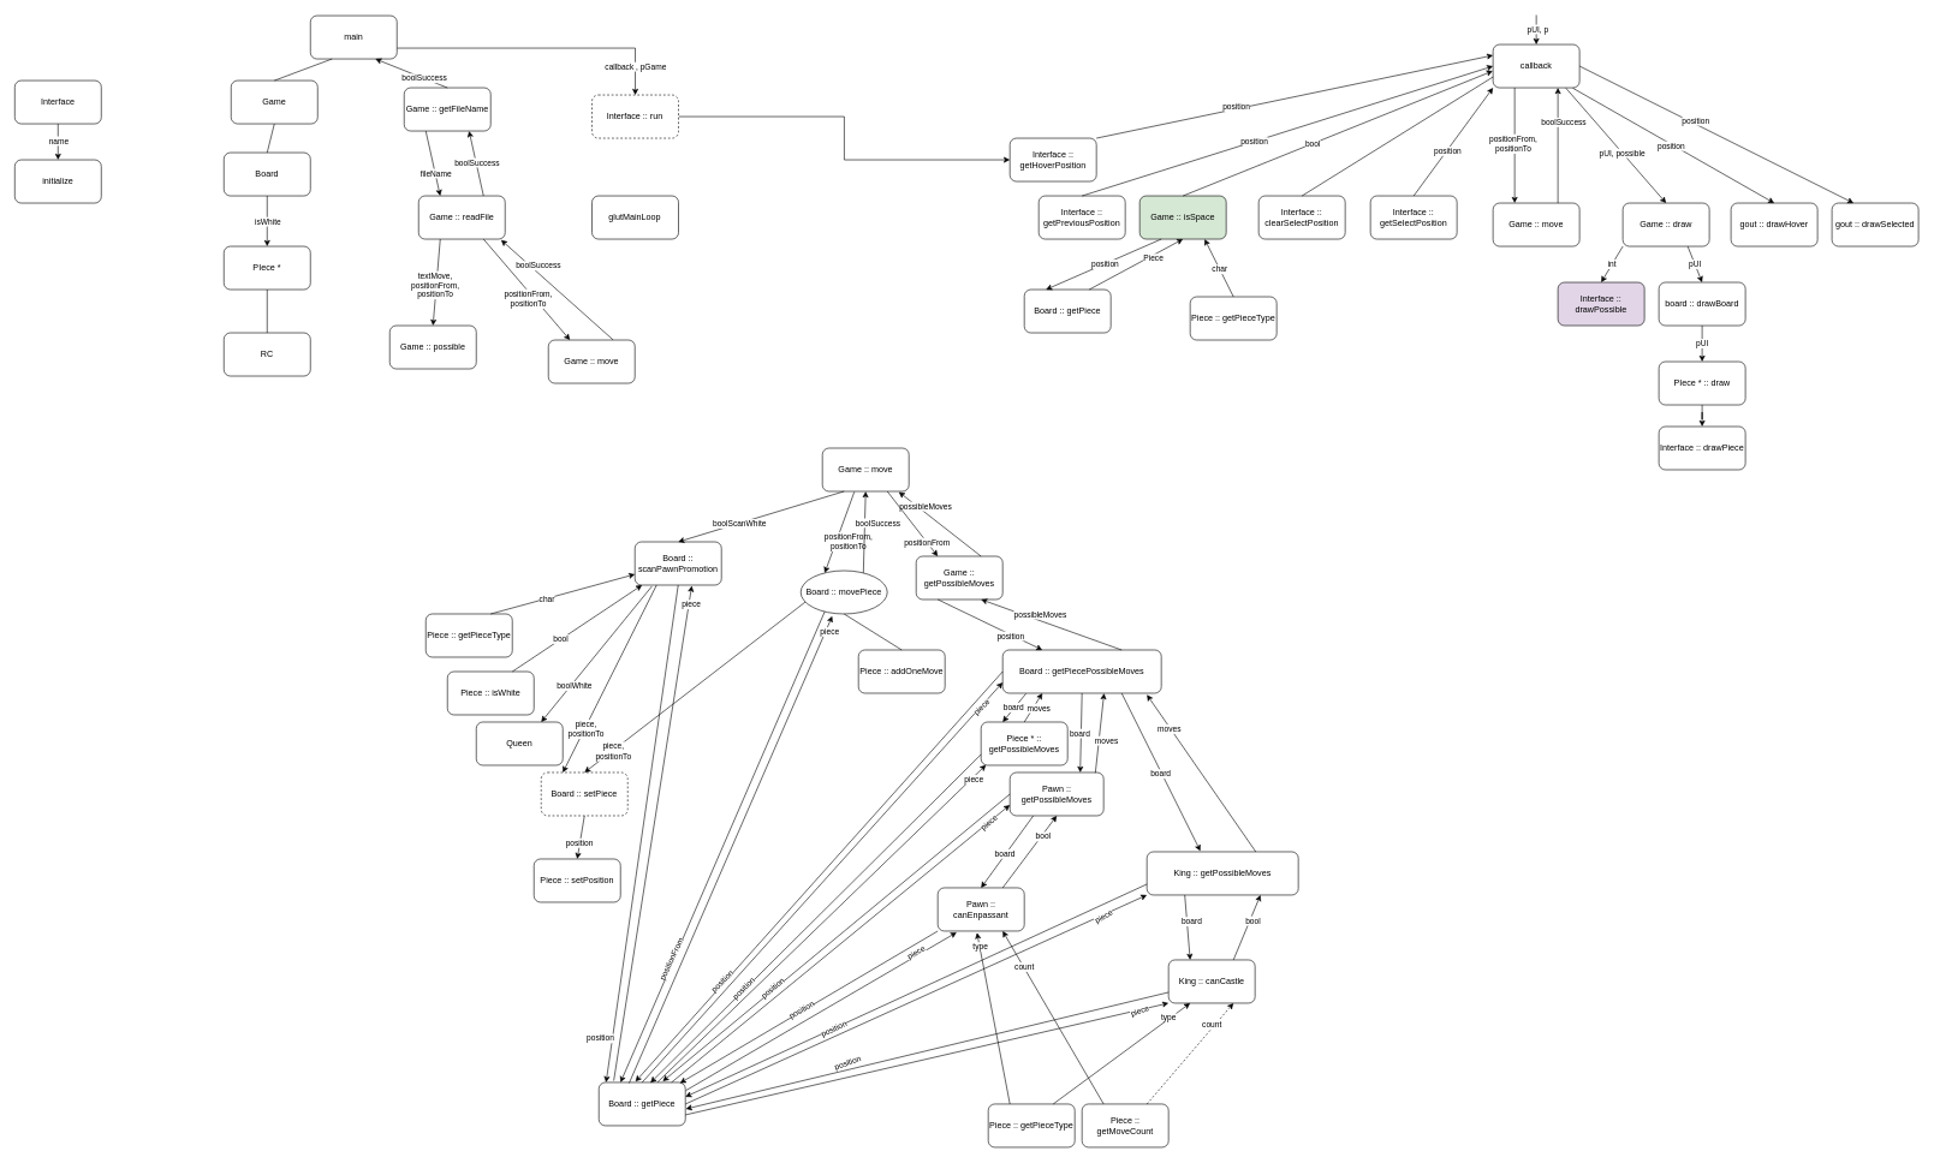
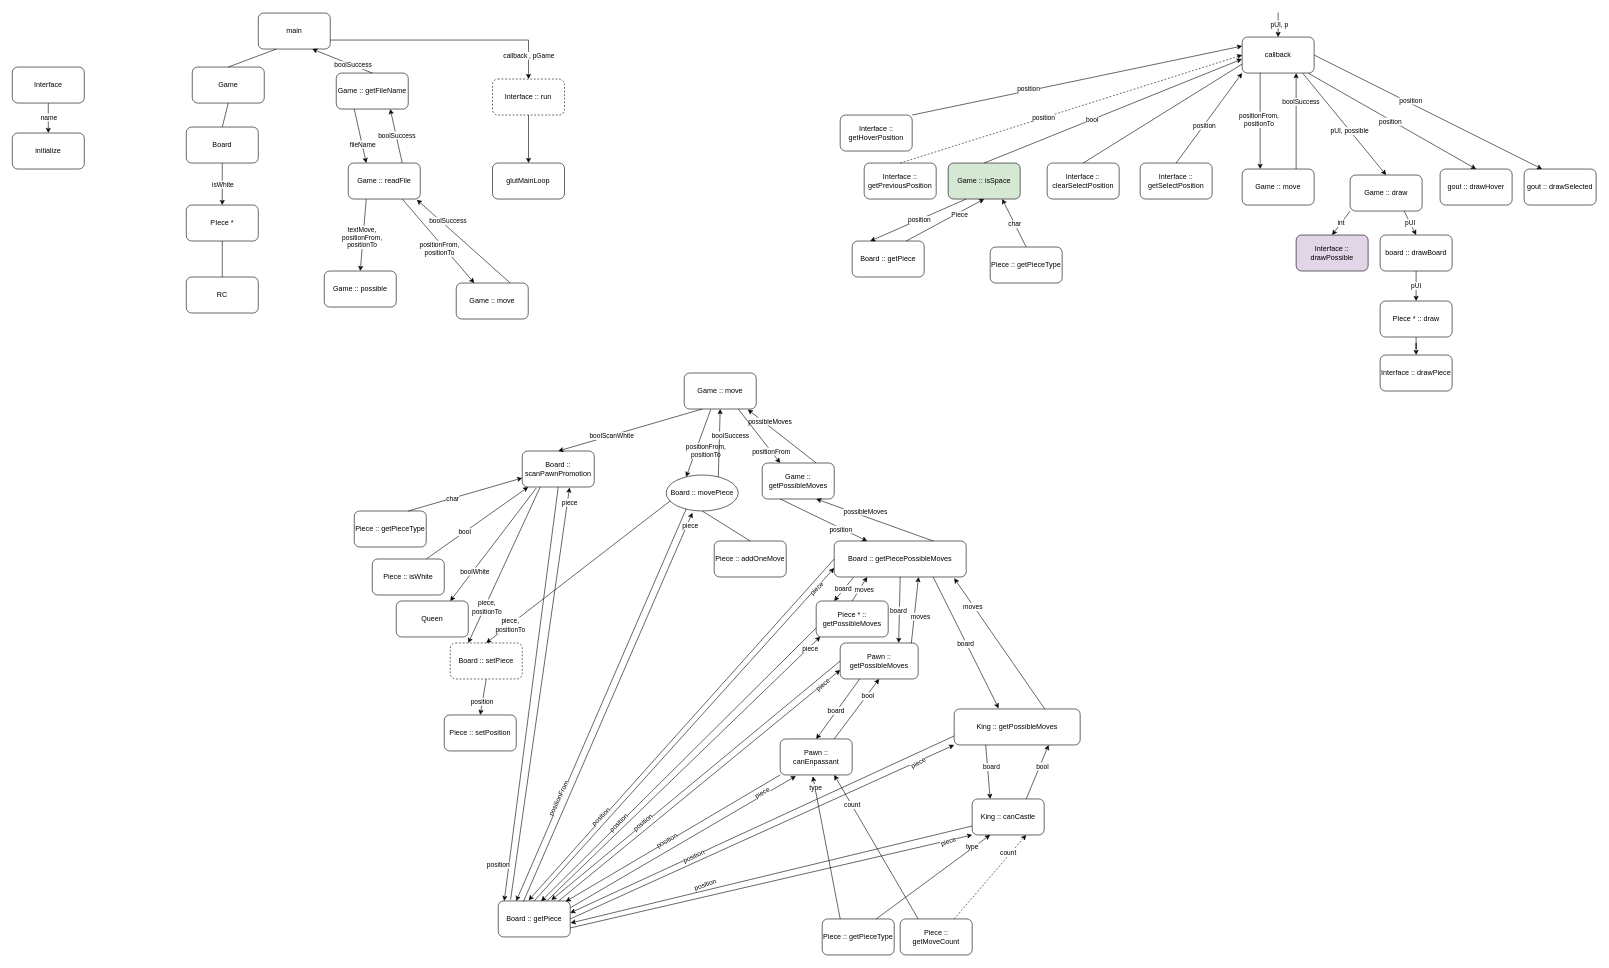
- <mxCell id="66" value="" style="endArrow=classic;html=1;rounded=0;exitX=0.5;exitY=0;exitDx=0;exitDy=0;entryX=0;entryY=0.5;entryDx=0;entryDy=0;" edge="1" parent="1" source="62" target="55"><mxGeometry width="50" height="50" relative="1" as="geometry"><mxPoint x="1780" y="261" as="sourcePoint" /><mxPoint x="1830" y="211" as="targetPoint" /></mxGeometry></mxCell>
+ <mxCell id="66" value="" style="endArrow=classic;html=1;rounded=0;exitX=0.5;exitY=0;exitDx=0;exitDy=0;entryX=0;entryY=0.5;entryDx=0;entryDy=0;dashed=1;" edge="1" parent="1" source="62" target="55"><mxGeometry width="50" height="50" relative="1" as="geometry"><mxPoint x="1780" y="261" as="sourcePoint" /><mxPoint x="1830" y="211" as="targetPoint" /></mxGeometry></mxCell>
- <mxCell id="5" value="" style="edgeStyle=orthogonalEdgeStyle;rounded=0;orthogonalLoop=1;jettySize=auto;html=1;" edge="1" parent="1" source="6" target="174"><mxGeometry relative="1" as="geometry" /></mxCell>
+ <mxCell id="5" value="" style="edgeStyle=orthogonalEdgeStyle;rounded=0;orthogonalLoop=1;jettySize=auto;html=1;" edge="1" parent="1" source="6" target="7"><mxGeometry relative="1" as="geometry" /></mxCell>
- <mxCell id="167" value="Game :: draw" style="rounded=1;whiteSpace=wrap;html=1;" vertex="1" parent="1"><mxGeometry x="2250" y="281" width="120" height="60" as="geometry" /></mxCell>
+ <mxCell id="167" value="Game :: draw" style="rounded=1;whiteSpace=wrap;html=1;" vertex="1" parent="1"><mxGeometry x="2250" y="291" width="120" height="60" as="geometry" /></mxCell>
- <mxCell id="90" value="Board :: scanPawnPromotion" style="rounded=1;whiteSpace=wrap;html=1;" vertex="1" parent="1"><mxGeometry x="880" y="751" width="120" height="60" as="geometry" /></mxCell>
+ <mxCell id="90" value="Board :: scanPawnPromotion" style="rounded=1;whiteSpace=wrap;html=1;" vertex="1" parent="1"><mxGeometry x="870" y="751" width="120" height="60" as="geometry" /></mxCell>
